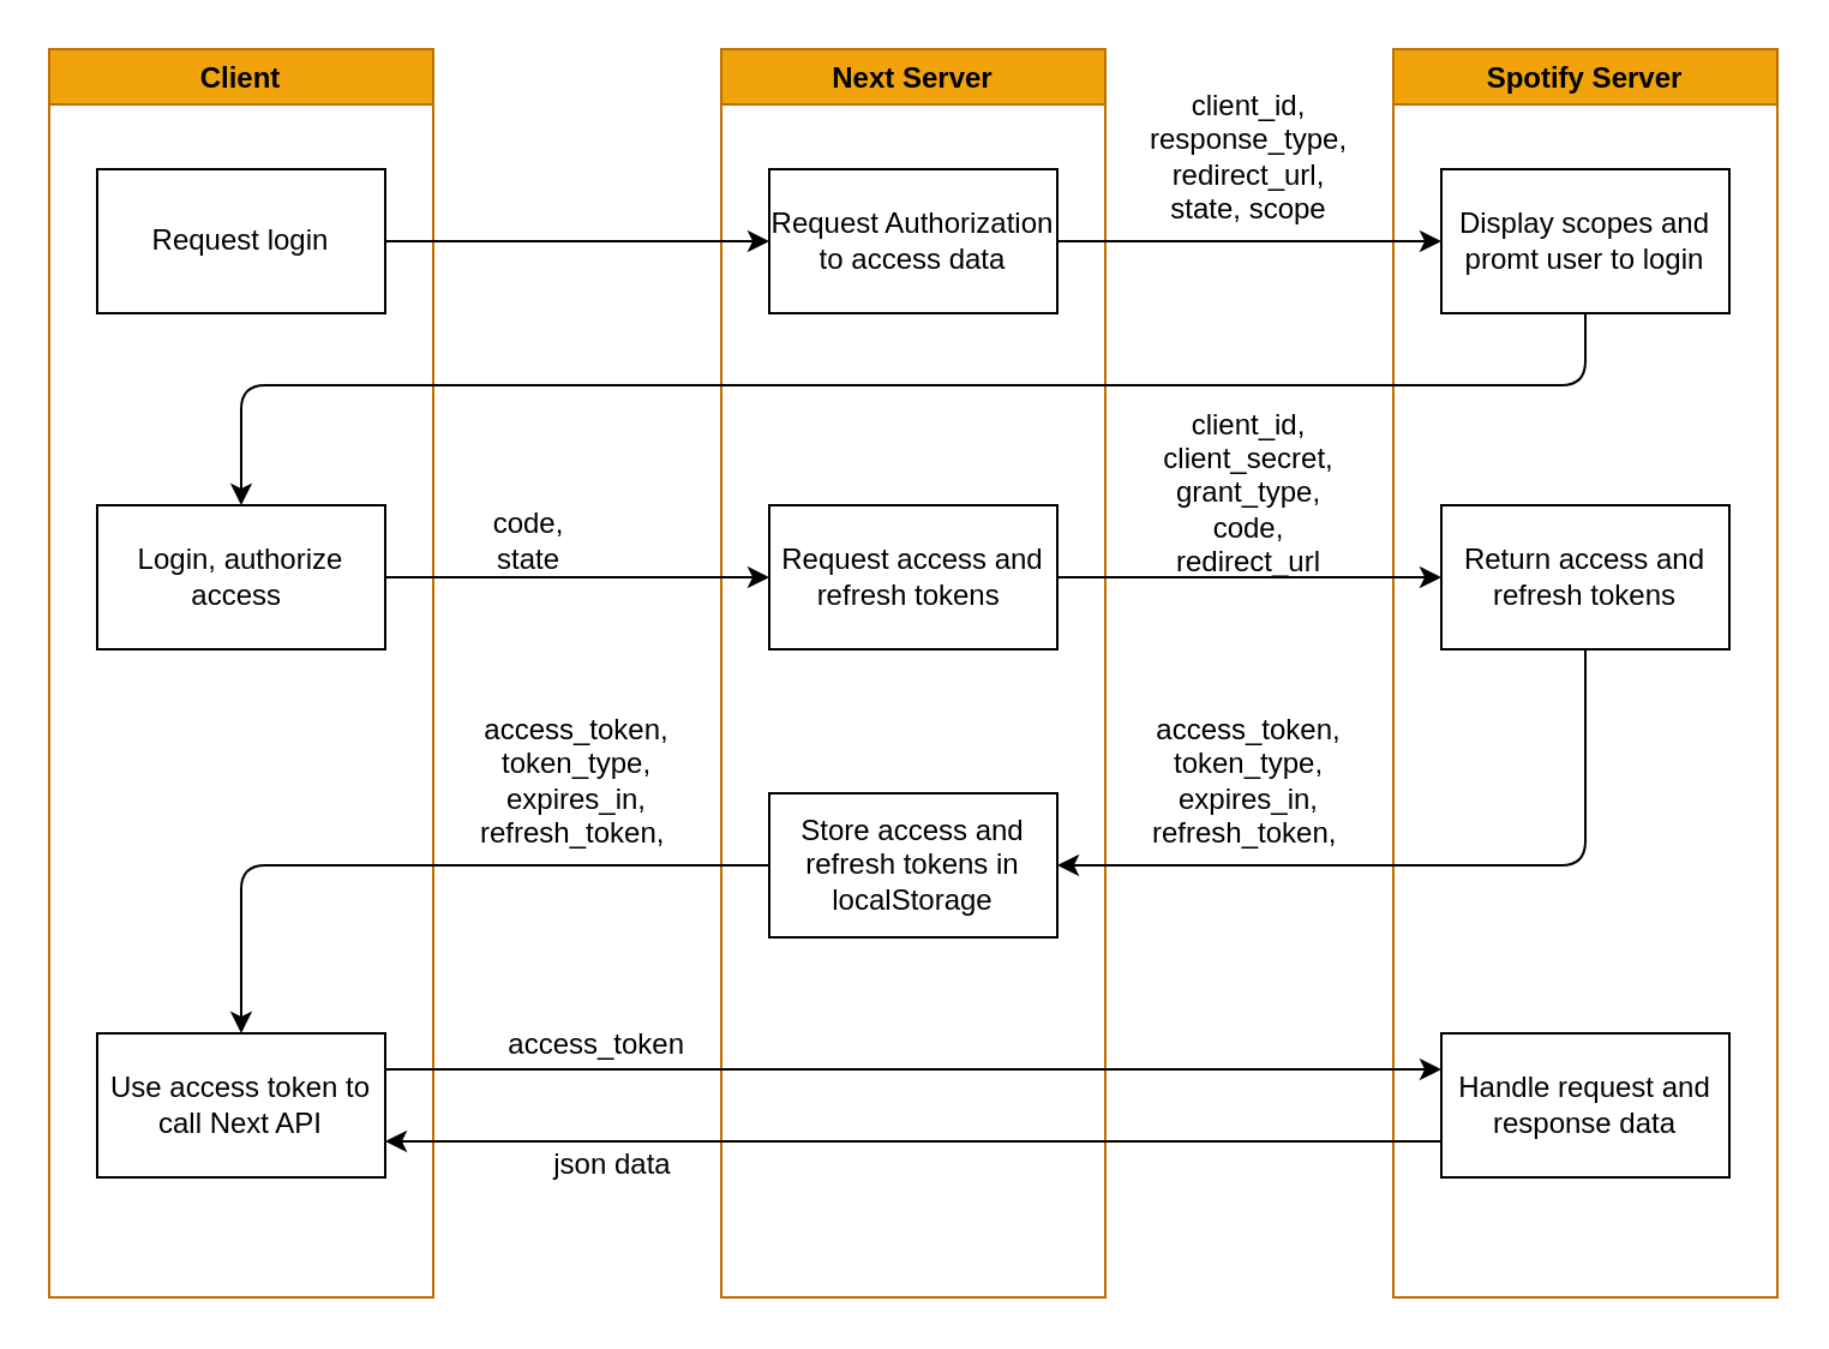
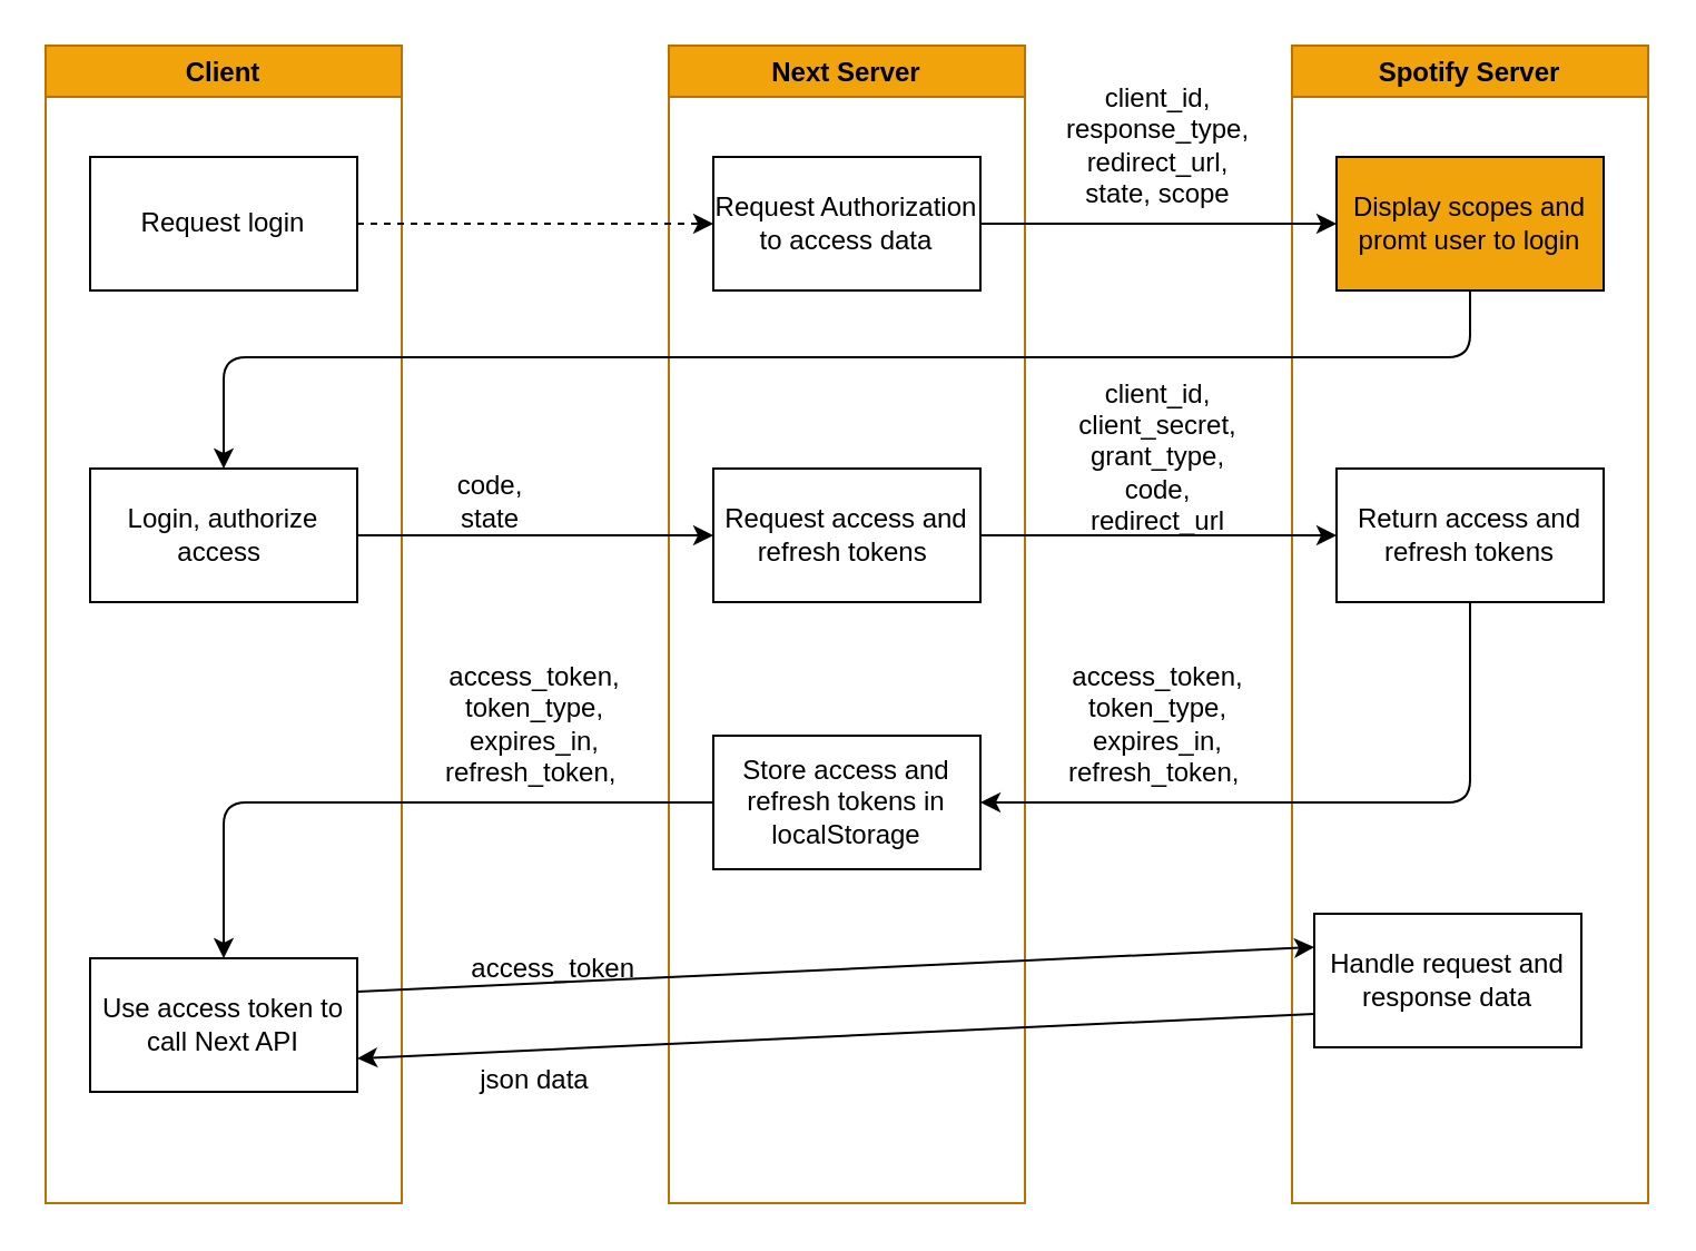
- <mxCell id="14" style="edgeStyle=none;html=1;exitX=1;exitY=0.5;exitDx=0;exitDy=0;entryX=0;entryY=0.5;entryDx=0;entryDy=0;" parent="1" source="3" target="7" edge="1"><mxGeometry relative="1" as="geometry" /></mxCell>
+ <mxCell id="14" style="edgeStyle=none;html=1;exitX=1;exitY=0.5;exitDx=0;exitDy=0;entryX=0;entryY=0.5;entryDx=0;entryDy=0;dashed=1;" parent="1" source="3" target="7" edge="1"><mxGeometry relative="1" as="geometry" /></mxCell>
- <mxCell id="11" value="Display scopes and promt user to login" style="rounded=0;whiteSpace=wrap;html=1;" parent="10" vertex="1"><mxGeometry x="20" y="50" width="120" height="60" as="geometry" /></mxCell>
+ <mxCell id="11" value="Display scopes and promt user to login" style="rounded=0;whiteSpace=wrap;html=1;fillColor=#f0a30a;" parent="10" vertex="1"><mxGeometry x="20" y="50" width="120" height="60" as="geometry" /></mxCell>
- <mxCell id="13" value="Handle request and response data" style="rounded=0;whiteSpace=wrap;html=1;" parent="10" vertex="1"><mxGeometry x="20" y="410" width="120" height="60" as="geometry" /></mxCell>
+ <mxCell id="13" value="Handle request and response data" style="rounded=0;whiteSpace=wrap;html=1;" parent="10" vertex="1"><mxGeometry x="10" y="390" width="120" height="60" as="geometry" /></mxCell>
- <mxCell id="29" value="json data" style="text;html=1;strokeColor=none;fillColor=none;align=center;verticalAlign=middle;whiteSpace=wrap;rounded=0;" parent="1" vertex="1"><mxGeometry x="225" y="470" width="60" height="30" as="geometry" /></mxCell>
+ <mxCell id="29" value="json data" style="text;html=1;strokeColor=none;fillColor=none;align=center;verticalAlign=middle;whiteSpace=wrap;rounded=0;" parent="1" vertex="1"><mxGeometry x="210" y="470" width="60" height="30" as="geometry" /></mxCell>
